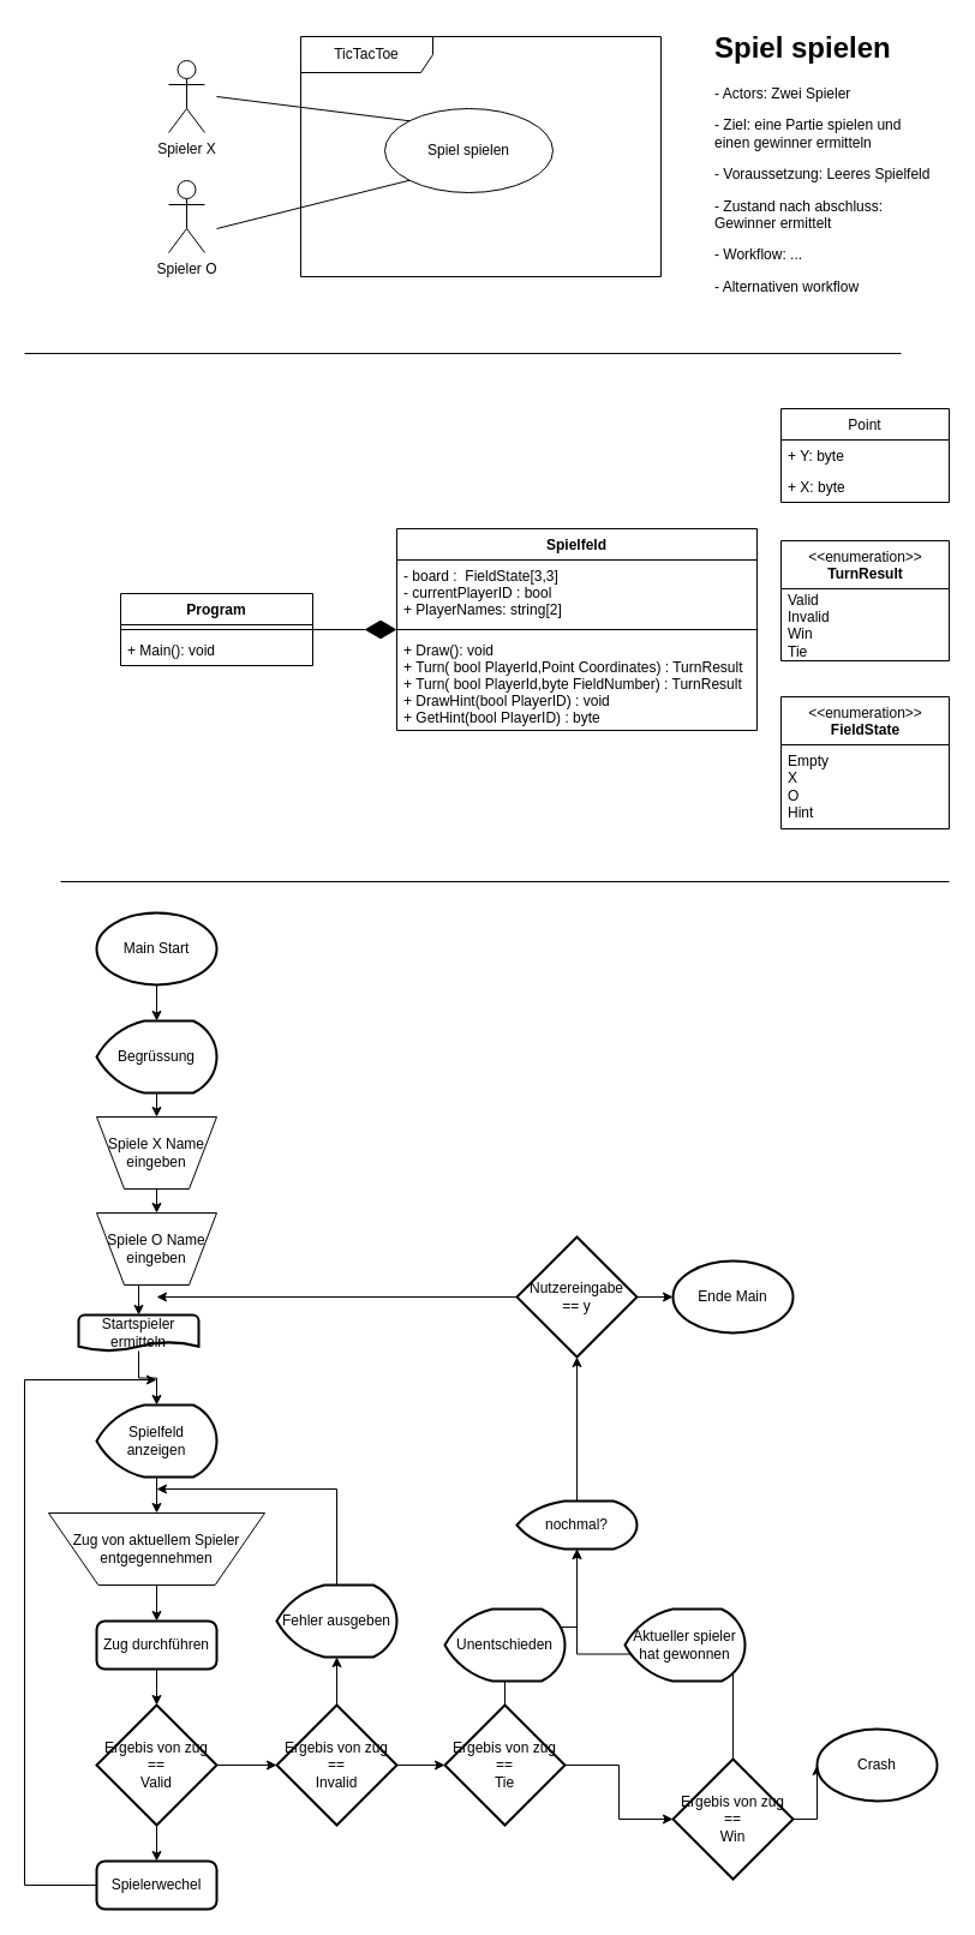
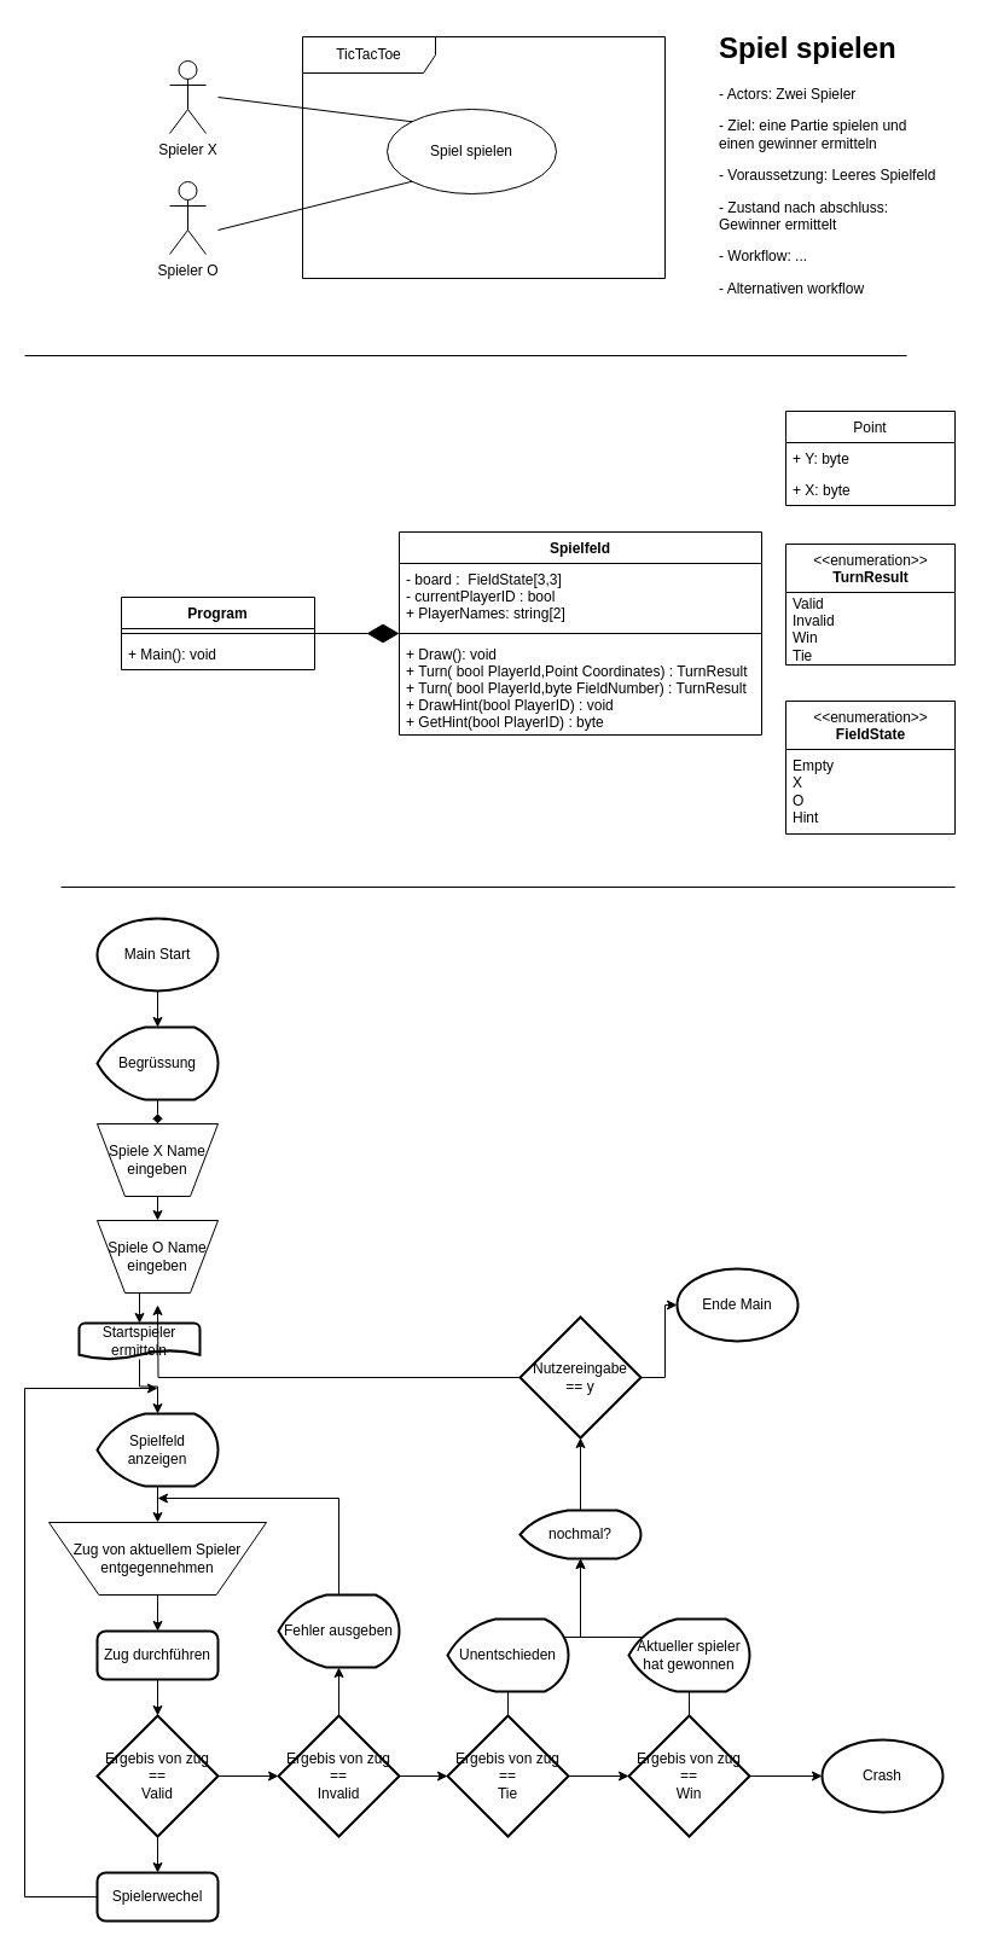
- <mxCell id="28" style="edgeStyle=orthogonalEdgeStyle;rounded=0;orthogonalLoop=1;jettySize=auto;html=1;exitX=0.5;exitY=1;exitDx=0;exitDy=0;exitPerimeter=0;entryX=0.5;entryY=0;entryDx=0;entryDy=0;" edge="1" parent="1" source="29" target="31"><mxGeometry relative="1" as="geometry" /></mxCell>
+ <mxCell id="28" style="edgeStyle=orthogonalEdgeStyle;rounded=0;orthogonalLoop=1;jettySize=auto;html=1;exitX=0.5;exitY=1;exitDx=0;exitDy=0;exitPerimeter=0;entryX=0.5;entryY=0;entryDx=0;entryDy=0;endArrow=diamond;" edge="1" parent="1" source="29" target="31"><mxGeometry relative="1" as="geometry" /></mxCell>
- <mxCell id="65" value="&lt;div&gt;Nutzereingabe&lt;/div&gt;&lt;div&gt; == y&lt;/div&gt;" style="strokeWidth=2;html=1;shape=mxgraph.flowchart.decision;whiteSpace=wrap;" vertex="1" parent="1"><mxGeometry x="430" y="1030" width="100" height="100" as="geometry" /></mxCell>
+ <mxCell id="65" value="&lt;div&gt;Nutzereingabe&lt;/div&gt;&lt;div&gt; == y&lt;/div&gt;" style="strokeWidth=2;html=1;shape=mxgraph.flowchart.decision;whiteSpace=wrap;" vertex="1" parent="1"><mxGeometry x="430" y="1090" width="100" height="100" as="geometry" /></mxCell>
- <mxCell id="53" value="&lt;div&gt;Ergebis von zug ==&lt;/div&gt;Win" style="strokeWidth=2;html=1;shape=mxgraph.flowchart.decision;whiteSpace=wrap;" vertex="1" parent="1"><mxGeometry x="560" y="1465" width="100" height="100" as="geometry" /></mxCell>
+ <mxCell id="53" value="&lt;div&gt;Ergebis von zug ==&lt;/div&gt;Win" style="strokeWidth=2;html=1;shape=mxgraph.flowchart.decision;whiteSpace=wrap;" vertex="1" parent="1"><mxGeometry x="520" y="1420" width="100" height="100" as="geometry" /></mxCell>
